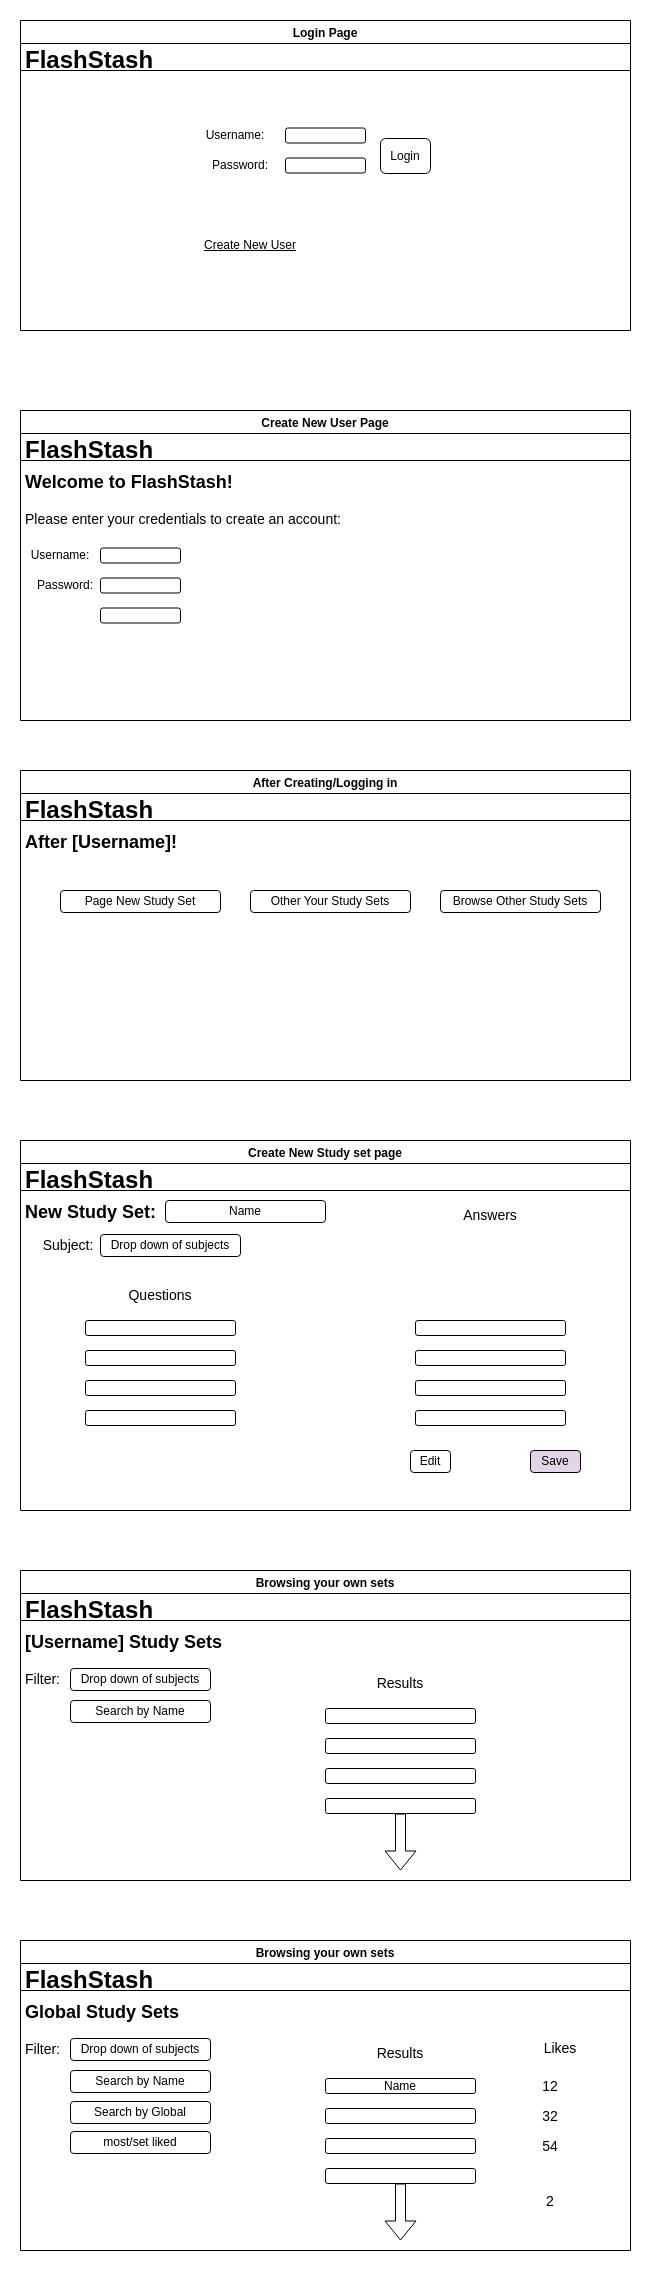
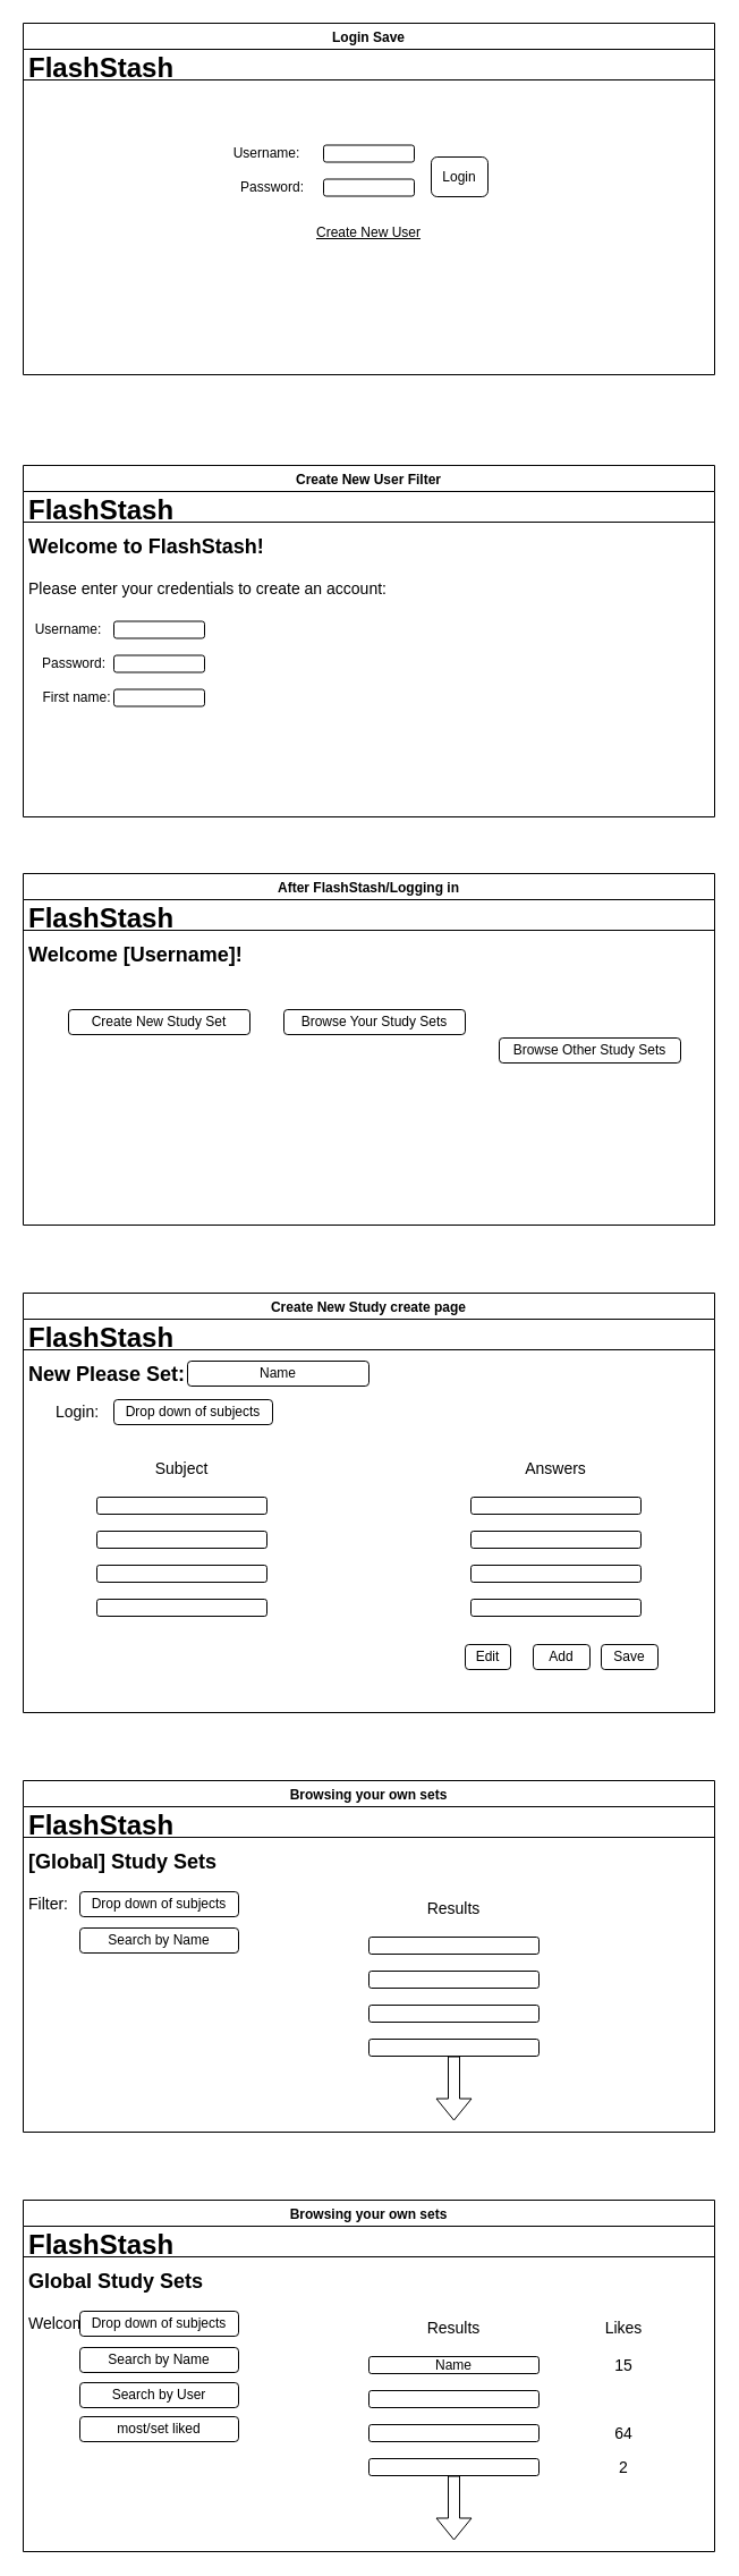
- <mxCell id="2" value="Login Page" style="swimlane;" vertex="1" parent="1"><mxGeometry x="20" y="20" width="610" height="310" as="geometry" /></mxCell>
+ <mxCell id="2" value="Login Save" style="swimlane;" vertex="1" parent="1"><mxGeometry x="20" y="20" width="610" height="310" as="geometry" /></mxCell>
- <mxCell id="8" value="&lt;u&gt;Create New User&lt;/u&gt;" style="text;html=1;strokeColor=none;fillColor=none;align=center;verticalAlign=middle;whiteSpace=wrap;rounded=0;" vertex="1" parent="2"><mxGeometry x="180" y="210" width="100" height="30" as="geometry" /></mxCell>
+ <mxCell id="8" value="&lt;u&gt;Create New User&lt;/u&gt;" style="text;html=1;strokeColor=none;fillColor=none;align=center;verticalAlign=middle;whiteSpace=wrap;rounded=0;" vertex="1" parent="2"><mxGeometry x="255" y="170" width="100" height="30" as="geometry" /></mxCell>
- <mxCell id="11" value="Create New User Page" style="swimlane;" vertex="1" parent="1"><mxGeometry x="20" y="410" width="610" height="310" as="geometry" /></mxCell>
+ <mxCell id="11" value="Create New User Filter" style="swimlane;" vertex="1" parent="1"><mxGeometry x="20" y="410" width="610" height="310" as="geometry" /></mxCell>
+ <mxCell id="18" value="First name:" style="text;html=1;strokeColor=none;fillColor=none;align=center;verticalAlign=middle;whiteSpace=wrap;rounded=0;" vertex="1" parent="11"><mxGeometry x="15" y="190" width="65" height="30" as="geometry" /></mxCell>
- <mxCell id="21" value="After Creating/Logging in" style="swimlane;" vertex="1" parent="1"><mxGeometry x="20" y="770" width="610" height="310" as="geometry" /></mxCell>
+ <mxCell id="21" value="After FlashStash/Logging in" style="swimlane;" vertex="1" parent="1"><mxGeometry x="20" y="770" width="610" height="310" as="geometry" /></mxCell>
- <mxCell id="23" value="&lt;h1&gt;&lt;font style=&quot;font-size: 18px;&quot;&gt;After [Username]!&lt;/font&gt;&lt;/h1&gt;" style="text;html=1;strokeColor=none;fillColor=none;spacing=5;spacingTop=-20;whiteSpace=wrap;overflow=hidden;rounded=0;" vertex="1" parent="21"><mxGeometry y="50" width="340" height="70" as="geometry" /></mxCell>
+ <mxCell id="23" value="&lt;h1&gt;&lt;font style=&quot;font-size: 18px;&quot;&gt;Welcome [Username]!&lt;/font&gt;&lt;/h1&gt;" style="text;html=1;strokeColor=none;fillColor=none;spacing=5;spacingTop=-20;whiteSpace=wrap;overflow=hidden;rounded=0;" vertex="1" parent="21"><mxGeometry y="50" width="340" height="70" as="geometry" /></mxCell>
- <mxCell id="24" value="Page New Study Set" style="rounded=1;whiteSpace=wrap;html=1;" vertex="1" parent="21"><mxGeometry x="40" y="120" width="160" height="22" as="geometry" /></mxCell>
+ <mxCell id="24" value="Create New Study Set" style="rounded=1;whiteSpace=wrap;html=1;" vertex="1" parent="21"><mxGeometry x="40" y="120" width="160" height="22" as="geometry" /></mxCell>
- <mxCell id="25" value="Other Your Study Sets" style="rounded=1;whiteSpace=wrap;html=1;" vertex="1" parent="21"><mxGeometry x="230" y="120" width="160" height="22" as="geometry" /></mxCell>
+ <mxCell id="25" value="Browse Your Study Sets" style="rounded=1;whiteSpace=wrap;html=1;" vertex="1" parent="21"><mxGeometry x="230" y="120" width="160" height="22" as="geometry" /></mxCell>
- <mxCell id="26" value="Browse Other Study Sets" style="rounded=1;whiteSpace=wrap;html=1;" vertex="1" parent="21"><mxGeometry x="420" y="120" width="160" height="22" as="geometry" /></mxCell>
+ <mxCell id="26" value="Browse Other Study Sets" style="rounded=1;whiteSpace=wrap;html=1;" vertex="1" parent="21"><mxGeometry x="420" y="145" width="160" height="22" as="geometry" /></mxCell>
- <mxCell id="28" value="Create New Study set page" style="swimlane;" vertex="1" parent="1"><mxGeometry x="20" y="1140" width="610" height="370" as="geometry" /></mxCell>
+ <mxCell id="28" value="Create New Study create page" style="swimlane;" vertex="1" parent="1"><mxGeometry x="20" y="1140" width="610" height="370" as="geometry" /></mxCell>
- <mxCell id="30" value="&lt;h1&gt;&lt;span style=&quot;font-size: 18px;&quot;&gt;New Study Set:&amp;nbsp;&lt;/span&gt;&lt;/h1&gt;" style="text;html=1;strokeColor=none;fillColor=none;spacing=5;spacingTop=-20;whiteSpace=wrap;overflow=hidden;rounded=0;" vertex="1" parent="28"><mxGeometry y="50" width="340" height="70" as="geometry" /></mxCell>
+ <mxCell id="30" value="&lt;h1&gt;&lt;span style=&quot;font-size: 18px;&quot;&gt;New Please Set:&amp;nbsp;&lt;/span&gt;&lt;/h1&gt;" style="text;html=1;strokeColor=none;fillColor=none;spacing=5;spacingTop=-20;whiteSpace=wrap;overflow=hidden;rounded=0;" vertex="1" parent="28"><mxGeometry y="50" width="340" height="70" as="geometry" /></mxCell>
- <mxCell id="35" value="Answers" style="text;html=1;strokeColor=none;fillColor=none;align=center;verticalAlign=middle;whiteSpace=wrap;rounded=0;fontSize=14;" vertex="1" parent="28"><mxGeometry x="440" y="60" width="60" height="30" as="geometry" /></mxCell>
+ <mxCell id="35" value="Answers" style="text;html=1;strokeColor=none;fillColor=none;align=center;verticalAlign=middle;whiteSpace=wrap;rounded=0;fontSize=14;" vertex="1" parent="28"><mxGeometry x="440" y="140" width="60" height="30" as="geometry" /></mxCell>
- <mxCell id="32" value="Subject:&amp;nbsp;" style="text;html=1;strokeColor=none;fillColor=none;align=center;verticalAlign=middle;whiteSpace=wrap;rounded=0;fontSize=14;" vertex="1" parent="28"><mxGeometry x="20" y="90" width="60" height="30" as="geometry" /></mxCell>
+ <mxCell id="32" value="Login:&amp;nbsp;" style="text;html=1;strokeColor=none;fillColor=none;align=center;verticalAlign=middle;whiteSpace=wrap;rounded=0;fontSize=14;" vertex="1" parent="28"><mxGeometry x="20" y="90" width="60" height="30" as="geometry" /></mxCell>
- <mxCell id="34" value="Questions" style="text;html=1;strokeColor=none;fillColor=none;align=center;verticalAlign=middle;whiteSpace=wrap;rounded=0;fontSize=14;" vertex="1" parent="28"><mxGeometry x="110" y="140" width="60" height="30" as="geometry" /></mxCell>
+ <mxCell id="34" value="Subject" style="text;html=1;strokeColor=none;fillColor=none;align=center;verticalAlign=middle;whiteSpace=wrap;rounded=0;fontSize=14;" vertex="1" parent="28"><mxGeometry x="110" y="140" width="60" height="30" as="geometry" /></mxCell>
+ <mxCell id="45" value="Add" style="rounded=1;whiteSpace=wrap;html=1;" vertex="1" parent="28"><mxGeometry x="450" y="310" width="50" height="22" as="geometry" /></mxCell>
- <mxCell id="44" value="Save" style="rounded=1;whiteSpace=wrap;html=1;fillColor=#e1d5e7;" vertex="1" parent="28"><mxGeometry x="510" y="310" width="50" height="22" as="geometry" /></mxCell>
+ <mxCell id="44" value="Save" style="rounded=1;whiteSpace=wrap;html=1;" vertex="1" parent="28"><mxGeometry x="510" y="310" width="50" height="22" as="geometry" /></mxCell>
- <mxCell id="50" value="&lt;h1&gt;&lt;font style=&quot;font-size: 18px;&quot;&gt;[Username] Study Sets&lt;/font&gt;&lt;/h1&gt;&lt;div&gt;&lt;font style=&quot;font-size: 14px;&quot;&gt;Filter:&lt;/font&gt;&lt;/div&gt;" style="text;html=1;strokeColor=none;fillColor=none;spacing=5;spacingTop=-20;whiteSpace=wrap;overflow=hidden;rounded=0;" vertex="1" parent="48"><mxGeometry y="50" width="340" height="70" as="geometry" /></mxCell>
+ <mxCell id="50" value="&lt;h1&gt;&lt;font style=&quot;font-size: 18px;&quot;&gt;[Global] Study Sets&lt;/font&gt;&lt;/h1&gt;&lt;div&gt;&lt;font style=&quot;font-size: 14px;&quot;&gt;Filter:&lt;/font&gt;&lt;/div&gt;" style="text;html=1;strokeColor=none;fillColor=none;spacing=5;spacingTop=-20;whiteSpace=wrap;overflow=hidden;rounded=0;" vertex="1" parent="48"><mxGeometry y="50" width="340" height="70" as="geometry" /></mxCell>
- <mxCell id="62" value="&lt;h1&gt;&lt;font style=&quot;font-size: 18px;&quot;&gt;Global Study Sets&lt;/font&gt;&lt;/h1&gt;&lt;div&gt;&lt;font style=&quot;font-size: 14px;&quot;&gt;Filter:&lt;/font&gt;&lt;/div&gt;" style="text;html=1;strokeColor=none;fillColor=none;spacing=5;spacingTop=-20;whiteSpace=wrap;overflow=hidden;rounded=0;" vertex="1" parent="60"><mxGeometry y="50" width="340" height="70" as="geometry" /></mxCell>
+ <mxCell id="62" value="&lt;h1&gt;&lt;font style=&quot;font-size: 18px;&quot;&gt;Global Study Sets&lt;/font&gt;&lt;/h1&gt;&lt;div&gt;&lt;font style=&quot;font-size: 14px;&quot;&gt;Welcome:&lt;/font&gt;&lt;/div&gt;" style="text;html=1;strokeColor=none;fillColor=none;spacing=5;spacingTop=-20;whiteSpace=wrap;overflow=hidden;rounded=0;" vertex="1" parent="60"><mxGeometry y="50" width="340" height="70" as="geometry" /></mxCell>
- <mxCell id="73" value="Likes" style="text;html=1;strokeColor=none;fillColor=none;align=center;verticalAlign=middle;whiteSpace=wrap;rounded=0;fontSize=14;" vertex="1" parent="60"><mxGeometry x="510" y="93" width="60" height="30" as="geometry" /></mxCell>
+ <mxCell id="73" value="Likes" style="text;html=1;strokeColor=none;fillColor=none;align=center;verticalAlign=middle;whiteSpace=wrap;rounded=0;fontSize=14;" vertex="1" parent="60"><mxGeometry x="500" y="98" width="60" height="30" as="geometry" /></mxCell>
- <mxCell id="74" value="12" style="text;html=1;strokeColor=none;fillColor=none;align=center;verticalAlign=middle;whiteSpace=wrap;rounded=0;fontSize=14;" vertex="1" parent="60"><mxGeometry x="520" y="136" width="20" height="19" as="geometry" /></mxCell>
+ <mxCell id="74" value="15" style="text;html=1;strokeColor=none;fillColor=none;align=center;verticalAlign=middle;whiteSpace=wrap;rounded=0;fontSize=14;" vertex="1" parent="60"><mxGeometry x="520" y="136" width="20" height="19" as="geometry" /></mxCell>
- <mxCell id="71" value="Search by Global" style="rounded=1;whiteSpace=wrap;html=1;" vertex="1" parent="60"><mxGeometry x="50" y="161" width="140" height="22" as="geometry" /></mxCell>
+ <mxCell id="71" value="Search by User" style="rounded=1;whiteSpace=wrap;html=1;" vertex="1" parent="60"><mxGeometry x="50" y="161" width="140" height="22" as="geometry" /></mxCell>
- <mxCell id="75" value="32" style="text;html=1;strokeColor=none;fillColor=none;align=center;verticalAlign=middle;whiteSpace=wrap;rounded=0;fontSize=14;" vertex="1" parent="60"><mxGeometry x="520" y="166" width="20" height="19" as="geometry" /></mxCell>
- <mxCell id="76" value="54" style="text;html=1;strokeColor=none;fillColor=none;align=center;verticalAlign=middle;whiteSpace=wrap;rounded=0;fontSize=14;" vertex="1" parent="60"><mxGeometry x="520" y="196" width="20" height="19" as="geometry" /></mxCell>
+ <mxCell id="76" value="64" style="text;html=1;strokeColor=none;fillColor=none;align=center;verticalAlign=middle;whiteSpace=wrap;rounded=0;fontSize=14;" vertex="1" parent="60"><mxGeometry x="520" y="196" width="20" height="19" as="geometry" /></mxCell>
- <mxCell id="77" value="2" style="text;html=1;strokeColor=none;fillColor=none;align=center;verticalAlign=middle;whiteSpace=wrap;rounded=0;fontSize=14;" vertex="1" parent="60"><mxGeometry x="520" y="251" width="20" height="19" as="geometry" /></mxCell>
+ <mxCell id="77" value="2" style="text;html=1;strokeColor=none;fillColor=none;align=center;verticalAlign=middle;whiteSpace=wrap;rounded=0;fontSize=14;" vertex="1" parent="60"><mxGeometry x="520" y="226" width="20" height="19" as="geometry" /></mxCell>
